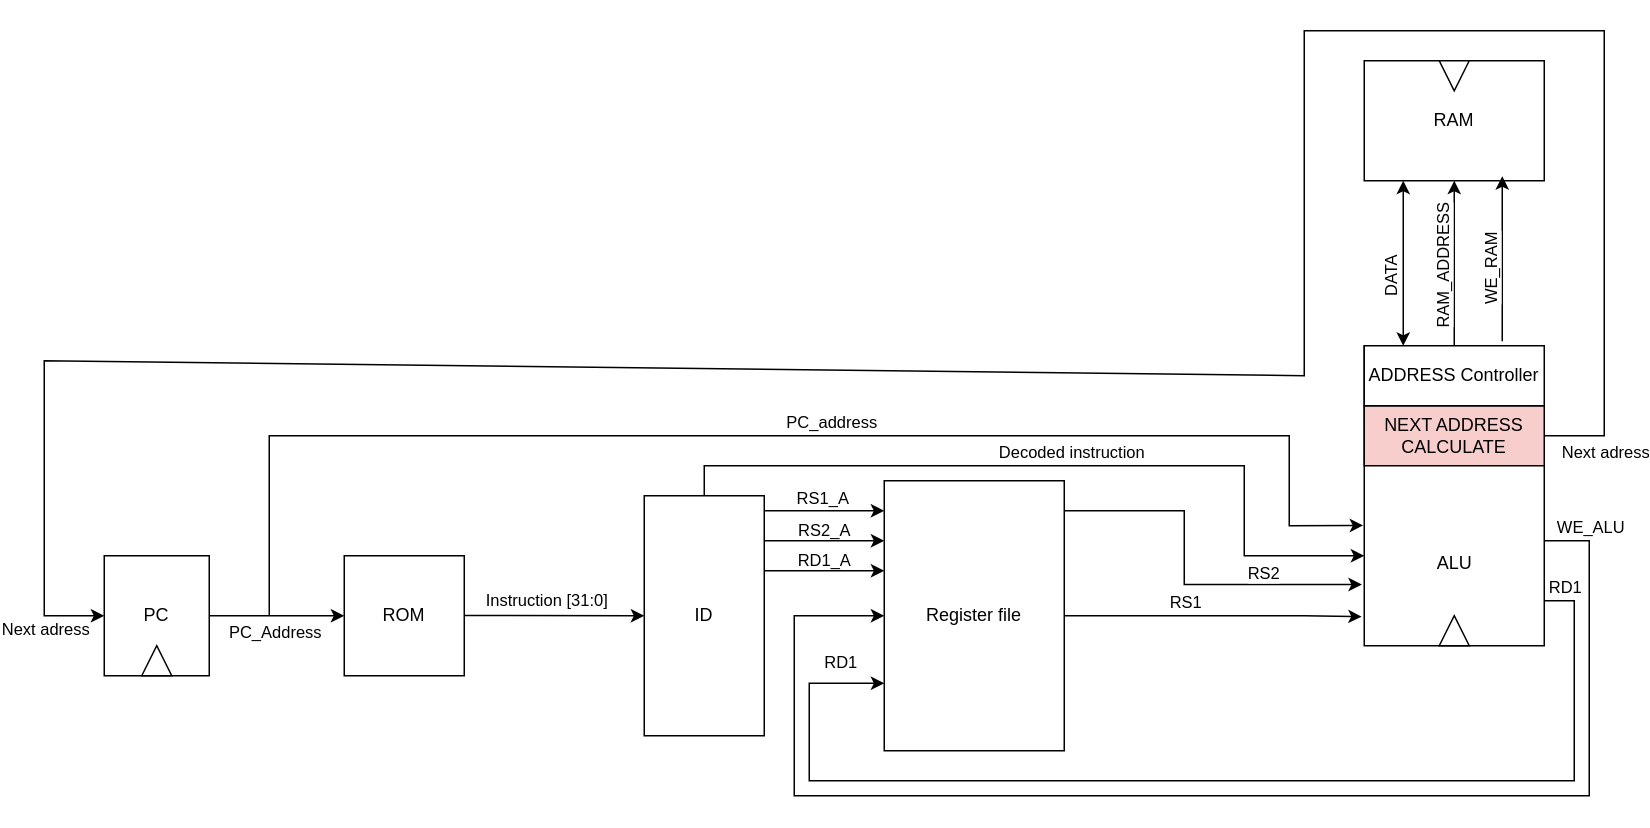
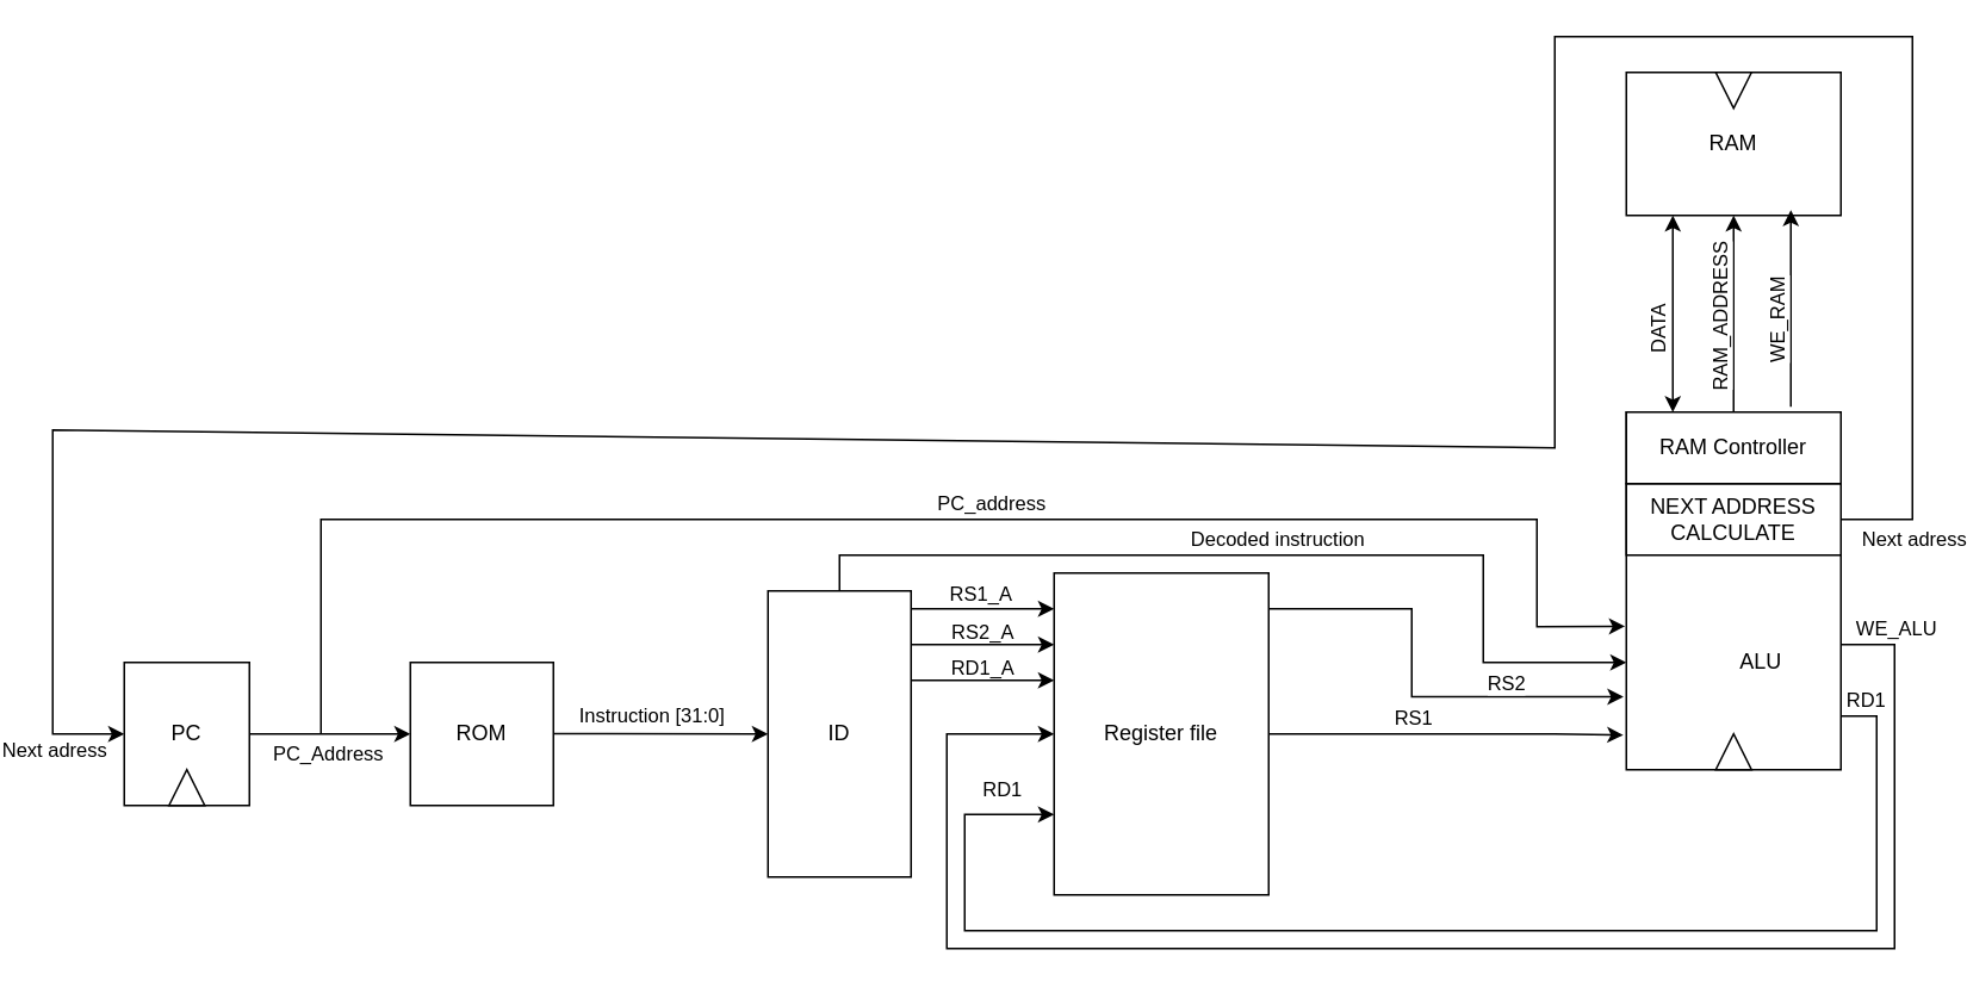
- <mxCell id="41" value="ADDRESS Controller" style="rounded=0;whiteSpace=wrap;html=1;" parent="1" vertex="1"><mxGeometry x="900" y="230" width="120" height="40" as="geometry" /></mxCell>
+ <mxCell id="41" value="RAM Controller" style="rounded=0;whiteSpace=wrap;html=1;" parent="1" vertex="1"><mxGeometry x="900" y="230" width="120" height="40" as="geometry" /></mxCell>
- <mxCell id="32" value="NEXT ADDRESS CALCULATE" style="rounded=0;whiteSpace=wrap;html=1;fillColor=#f8cecc;" parent="1" vertex="1"><mxGeometry x="900" y="270" width="120" height="40" as="geometry" /></mxCell>
+ <mxCell id="32" value="NEXT ADDRESS CALCULATE" style="rounded=0;whiteSpace=wrap;html=1;" parent="1" vertex="1"><mxGeometry x="900" y="270" width="120" height="40" as="geometry" /></mxCell>
- <mxCell id="44" value="ALU" style="text;html=1;align=center;verticalAlign=middle;resizable=0;points=[];autosize=1;strokeColor=none;fillColor=none;" parent="1" vertex="1"><mxGeometry x="935" y="360" width="50" height="30" as="geometry" /></mxCell>
+ <mxCell id="44" value="ALU" style="text;html=1;align=center;verticalAlign=middle;resizable=0;points=[];autosize=1;strokeColor=none;fillColor=none;" parent="1" vertex="1"><mxGeometry x="950" y="355" width="50" height="30" as="geometry" /></mxCell>
